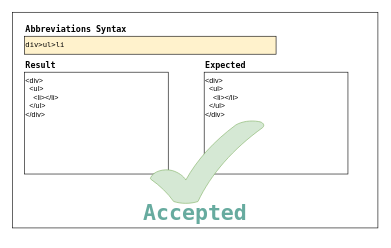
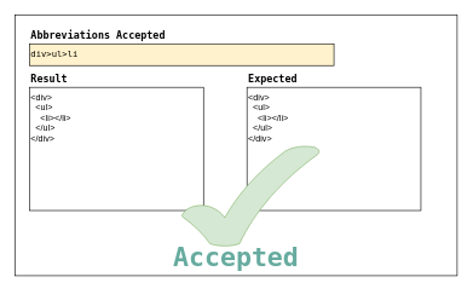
- <mxCell id="5" value="&lt;pre&gt;&lt;h1&gt;&lt;font style=&quot;font-size: 14px;&quot;&gt;Abbreviations Syntax&lt;/font&gt;&lt;/h1&gt;&lt;/pre&gt;" style="text;html=1;strokeColor=none;fillColor=none;align=left;verticalAlign=middle;whiteSpace=wrap;rounded=0;" vertex="1" parent="1"><mxGeometry x="40" y="30" width="200" height="30" as="geometry" /></mxCell>
+ <mxCell id="5" value="&lt;pre&gt;&lt;h1&gt;&lt;font style=&quot;font-size: 14px;&quot;&gt;Abbreviations Accepted&lt;/font&gt;&lt;/h1&gt;&lt;/pre&gt;" style="text;html=1;strokeColor=none;fillColor=none;align=left;verticalAlign=middle;whiteSpace=wrap;rounded=0;" vertex="1" parent="1"><mxGeometry x="40" y="30" width="200" height="30" as="geometry" /></mxCell>
